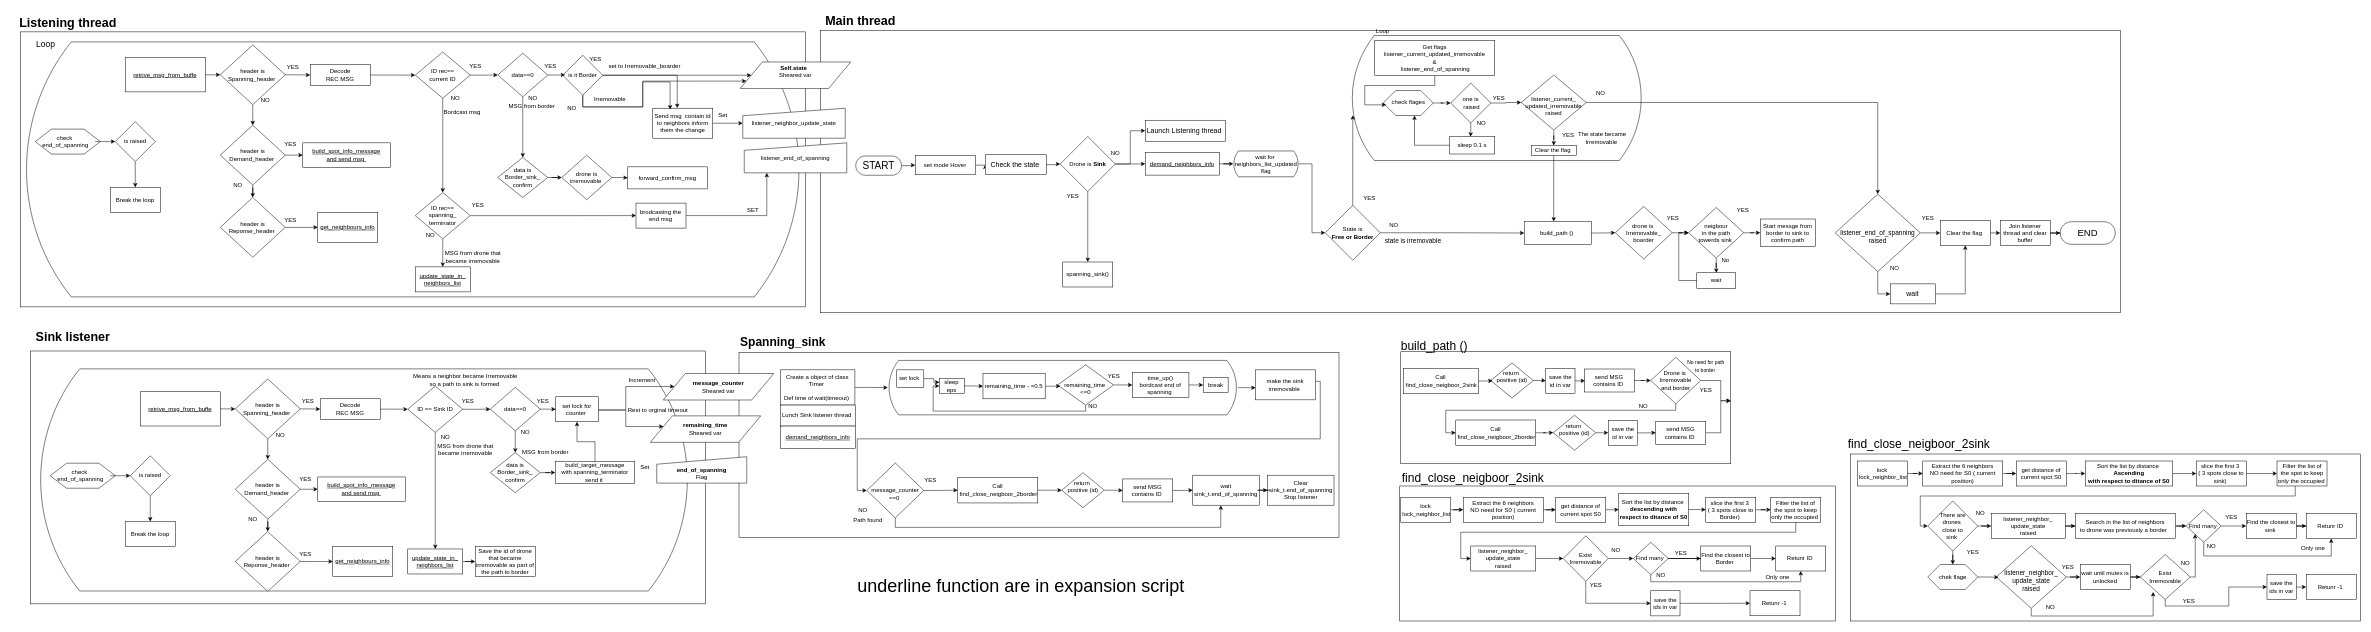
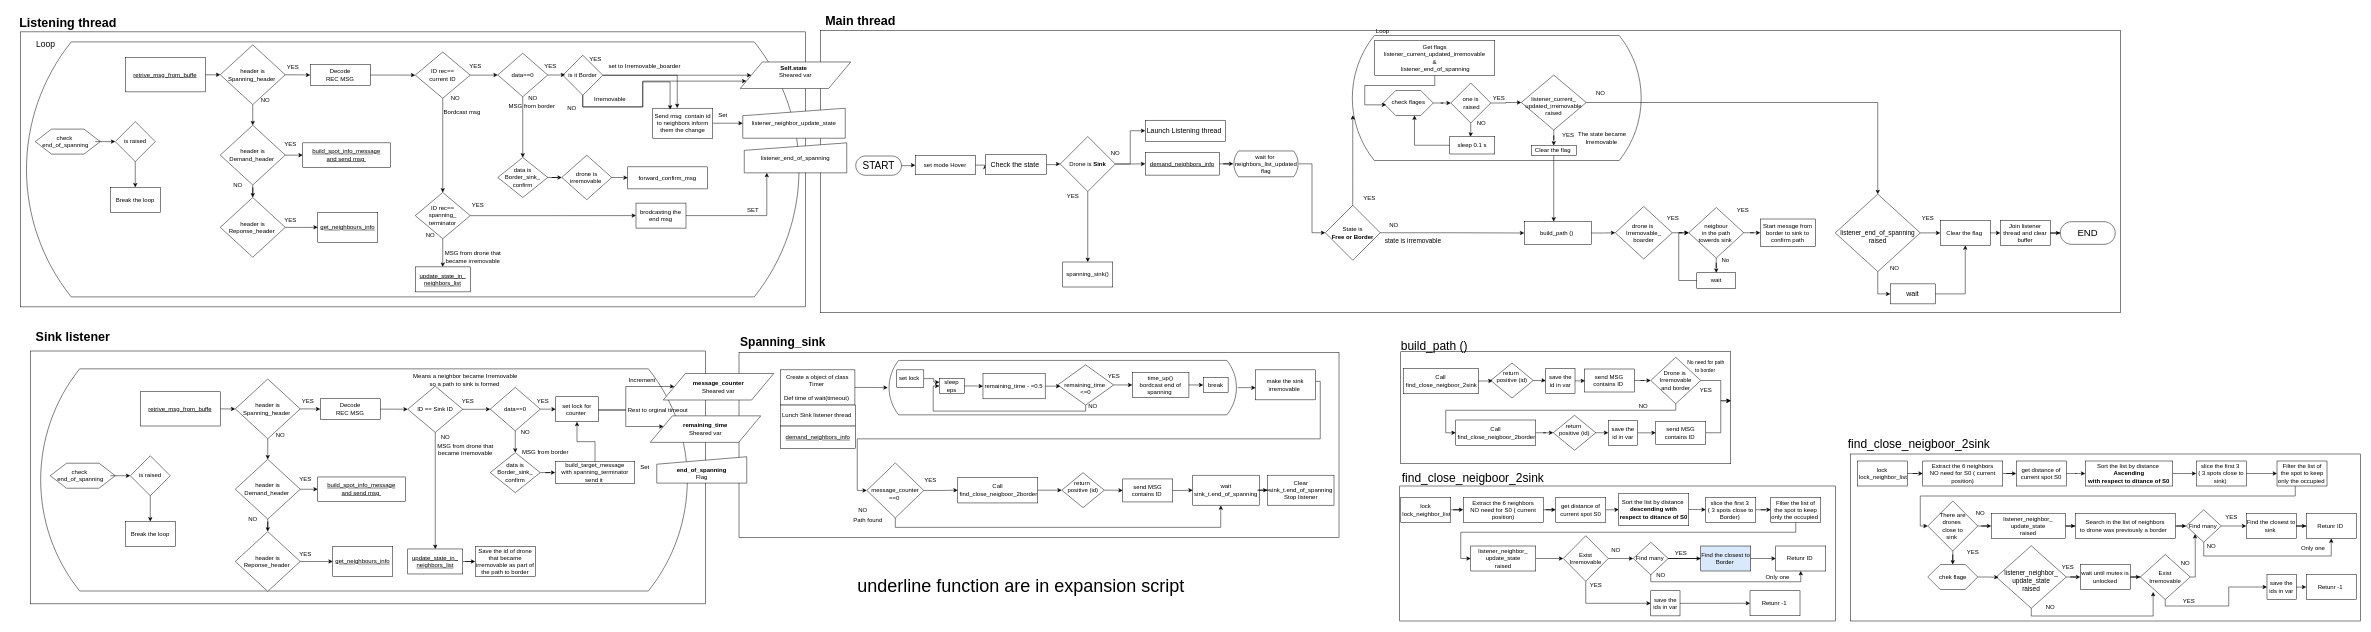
- <mxCell id="80" value="Find the closest to Border&amp;nbsp;" style="html=1;dashed=0;whiteSpace=wrap;" parent="57" vertex="1"><mxGeometry x="611" y="155" width="100" height="50" as="geometry" /></mxCell>
+ <mxCell id="80" value="Find the closest to Border&amp;nbsp;" style="html=1;dashed=0;whiteSpace=wrap;fillColor=#dae8fc;" parent="57" vertex="1"><mxGeometry x="611" y="155" width="100" height="50" as="geometry" /></mxCell>
